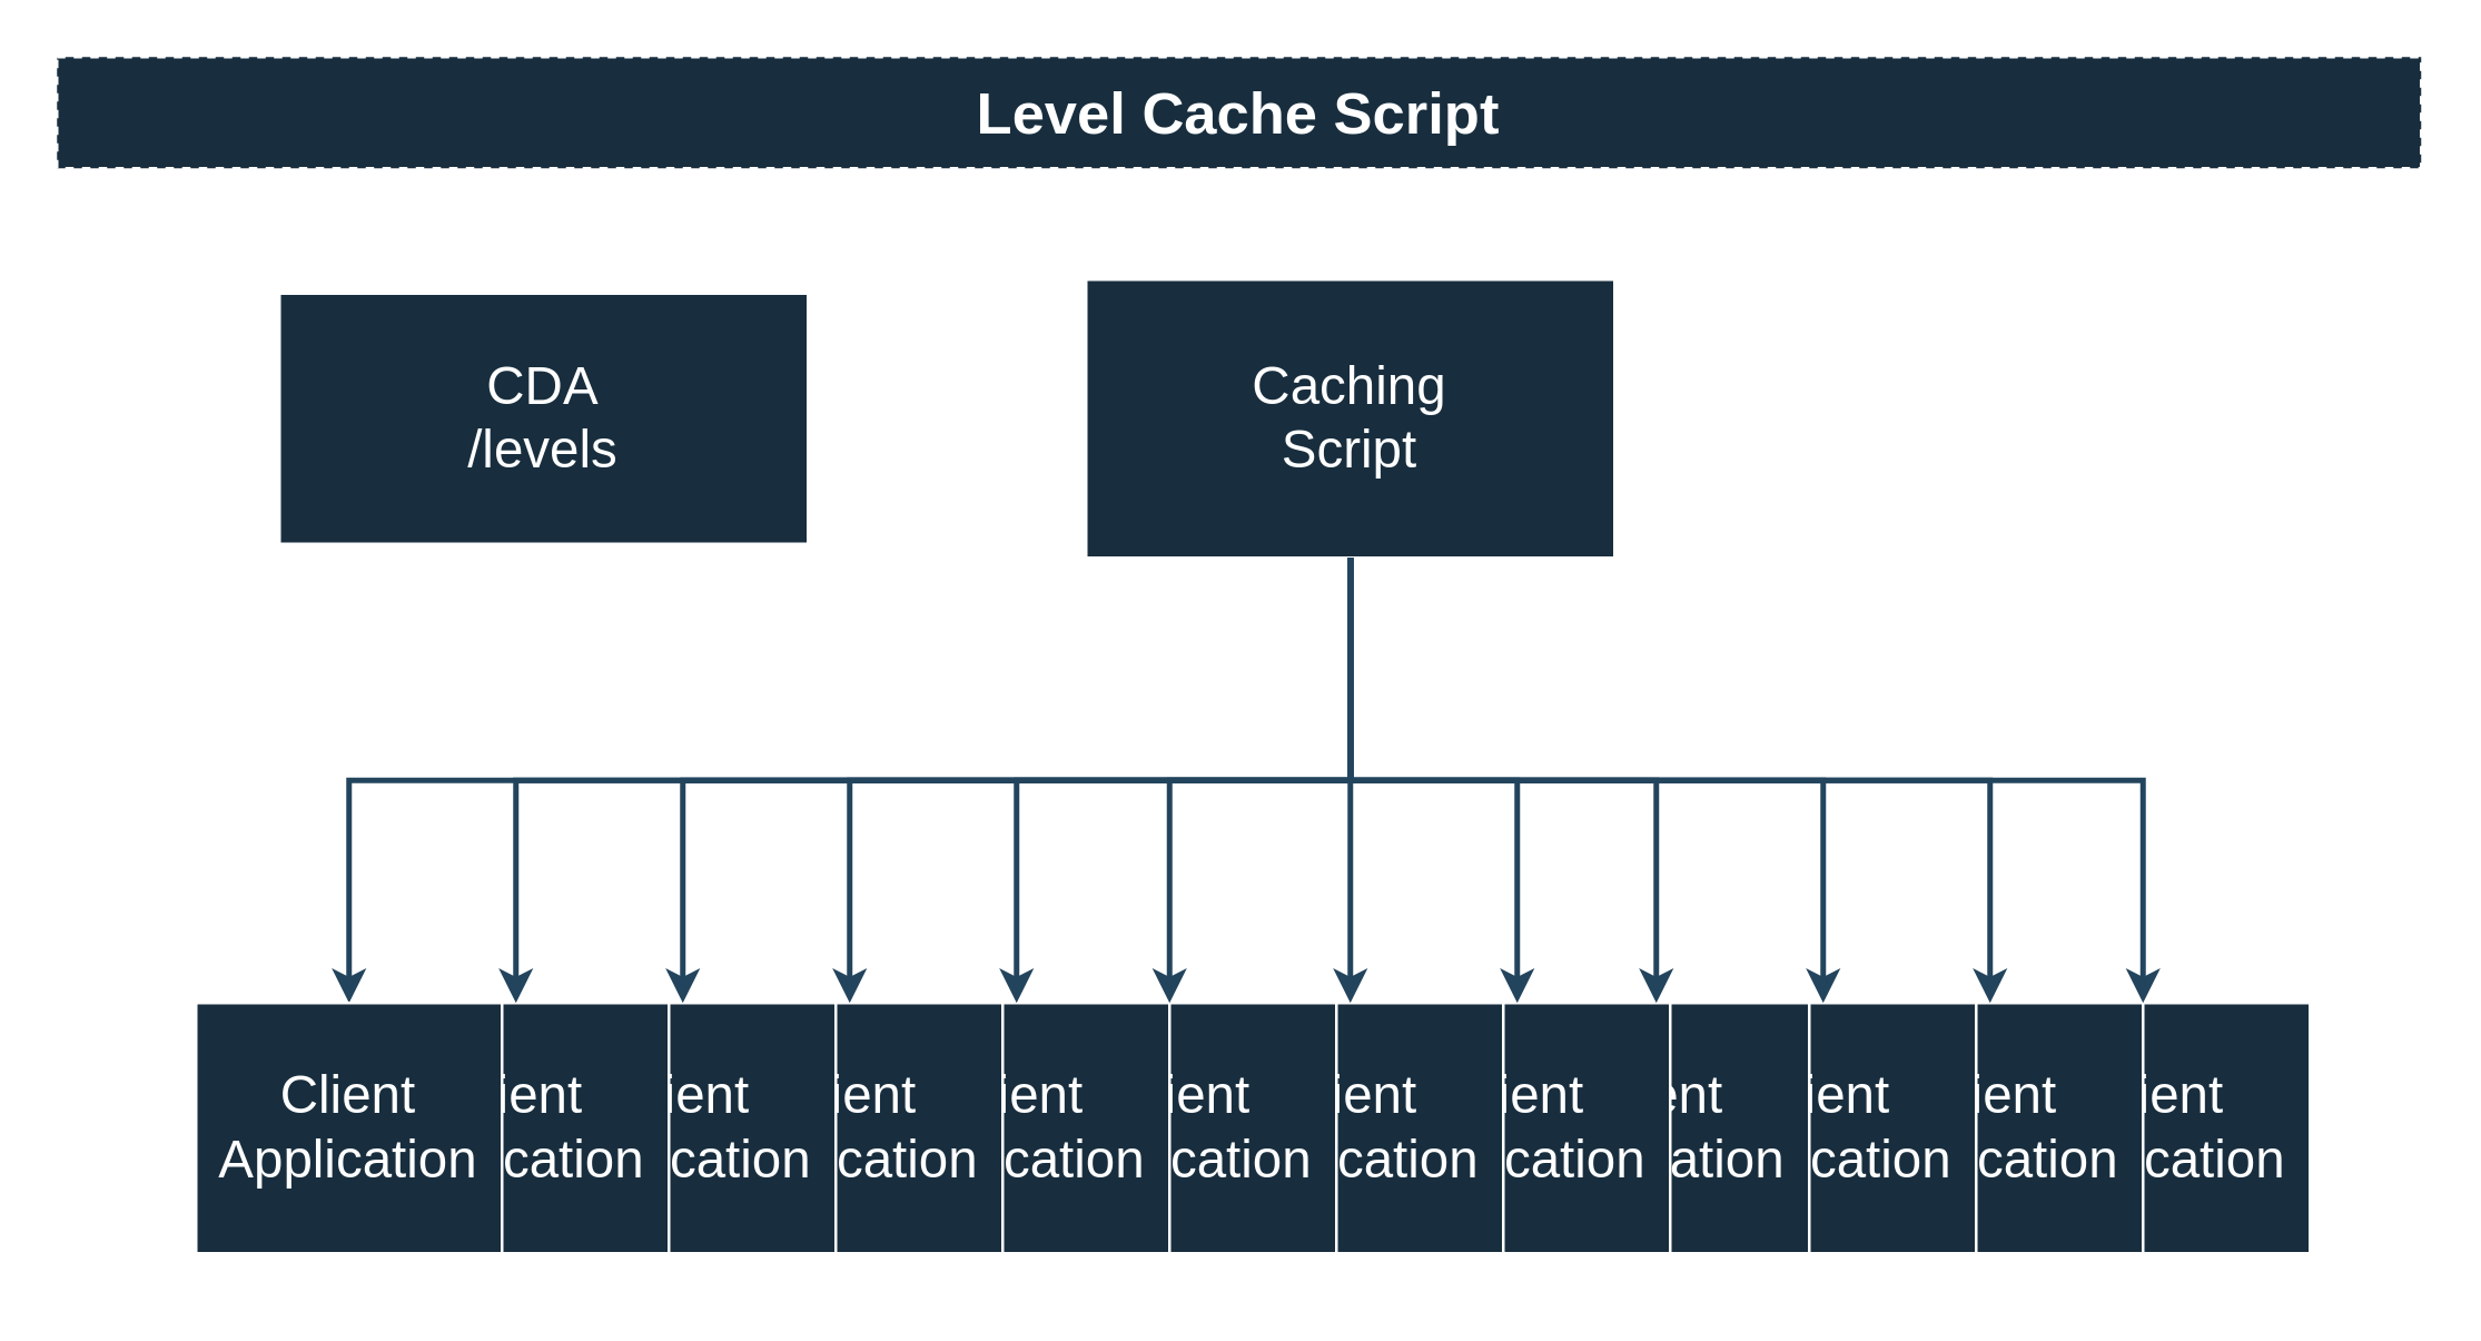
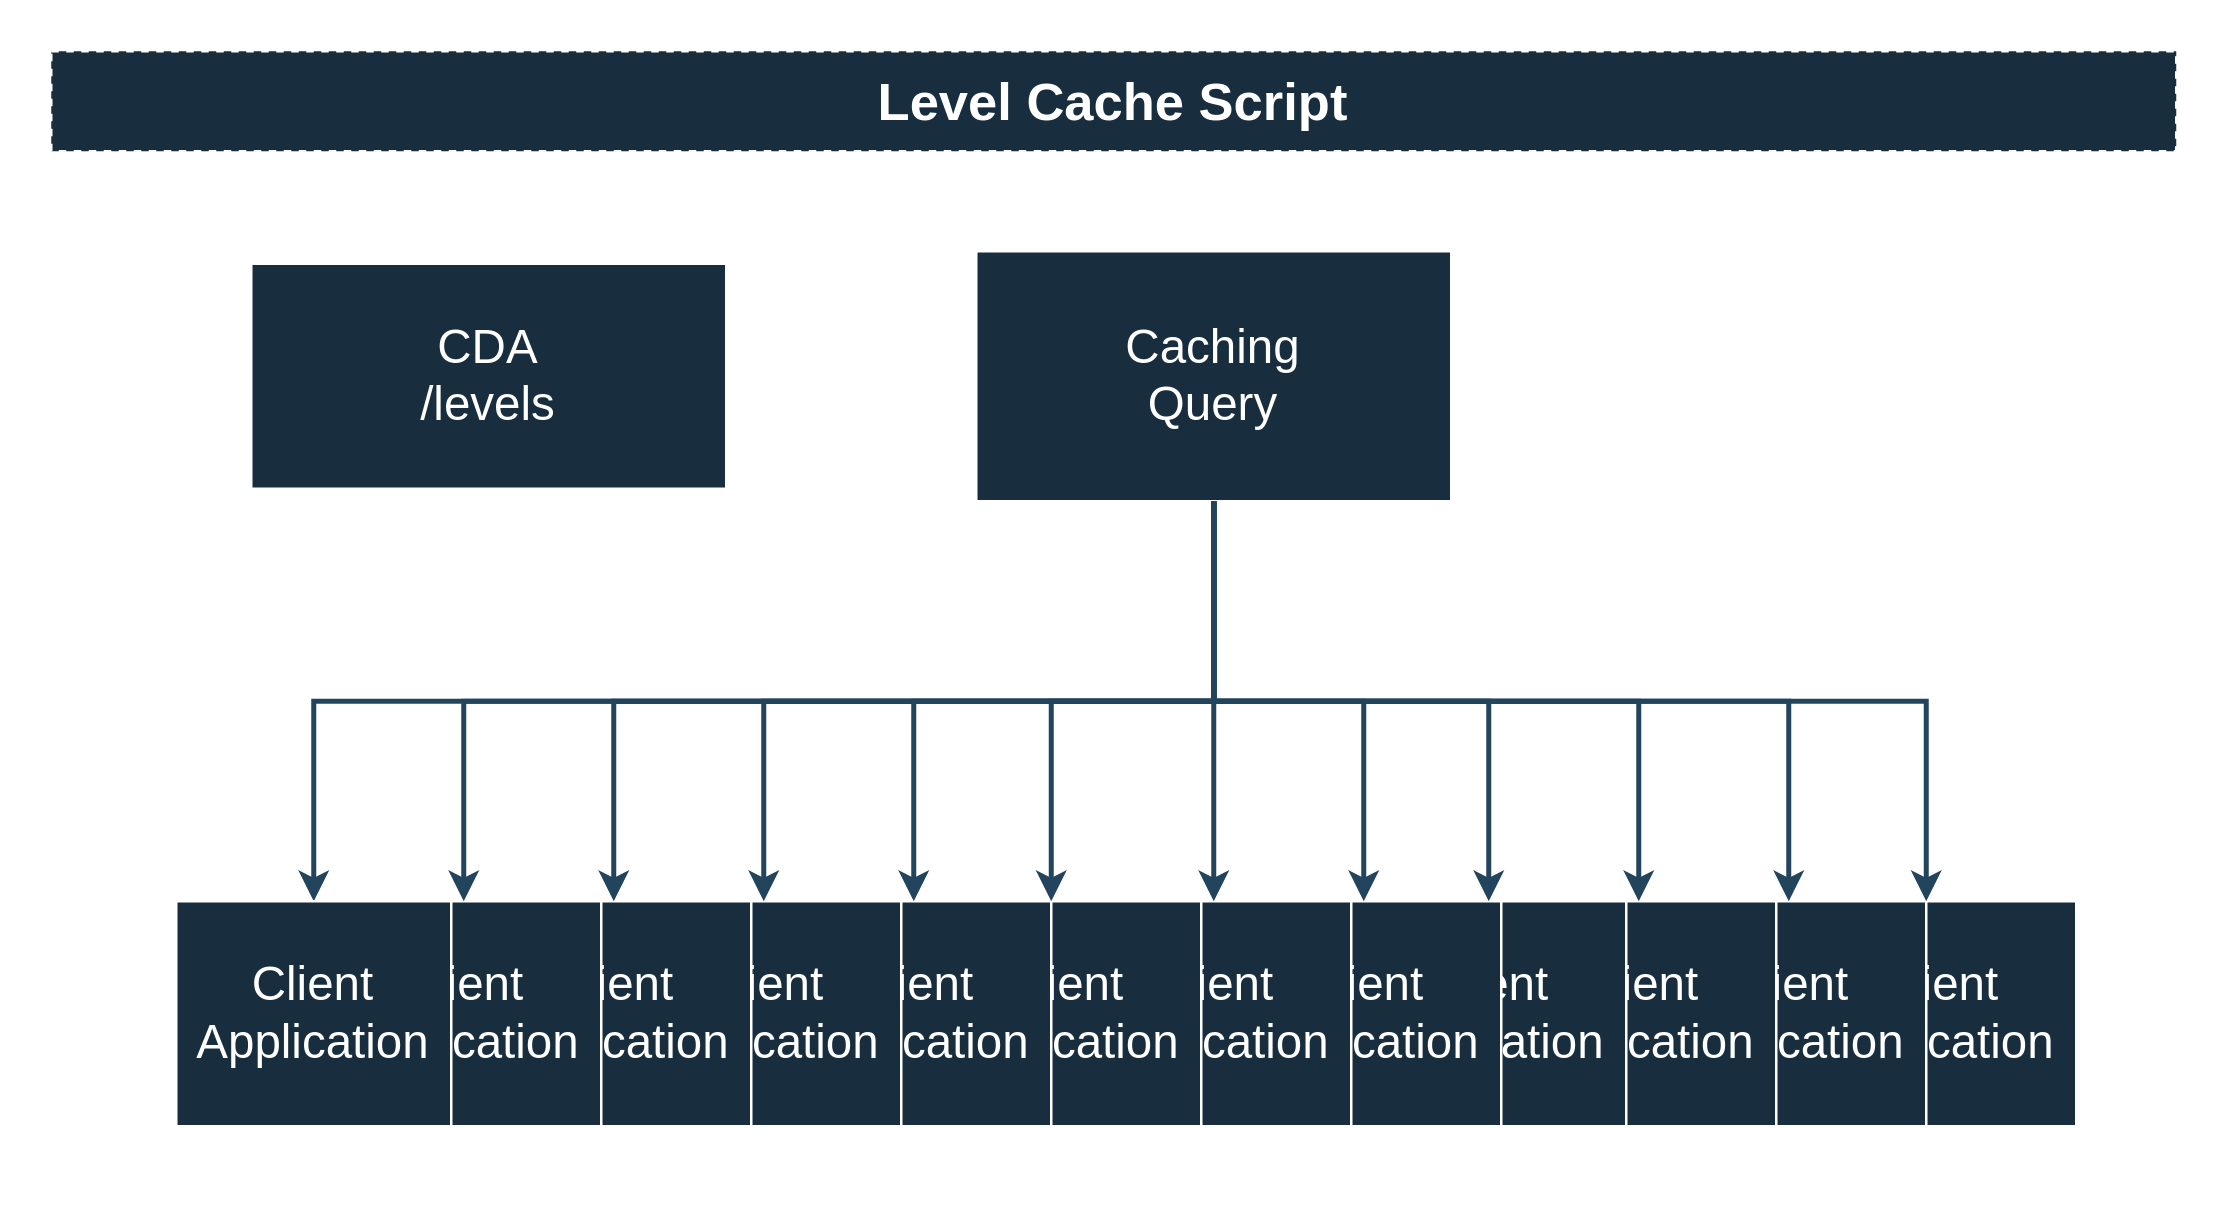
- <mxCell id="15" value="Caching&lt;br&gt;Script" style="rounded=0;whiteSpace=wrap;html=1;fontSize=19;labelBackgroundColor=none;fillColor=#182E3E;strokeColor=#FFFFFF;fontColor=#FFFFFF;" vertex="1" parent="1"><mxGeometry x="390" y="100" width="190" height="100" as="geometry" /></mxCell>
+ <mxCell id="15" value="Caching&lt;br&gt;Query" style="rounded=0;whiteSpace=wrap;html=1;fontSize=19;labelBackgroundColor=none;fillColor=#182E3E;strokeColor=#FFFFFF;fontColor=#FFFFFF;" vertex="1" parent="1"><mxGeometry x="390" y="100" width="190" height="100" as="geometry" /></mxCell>
